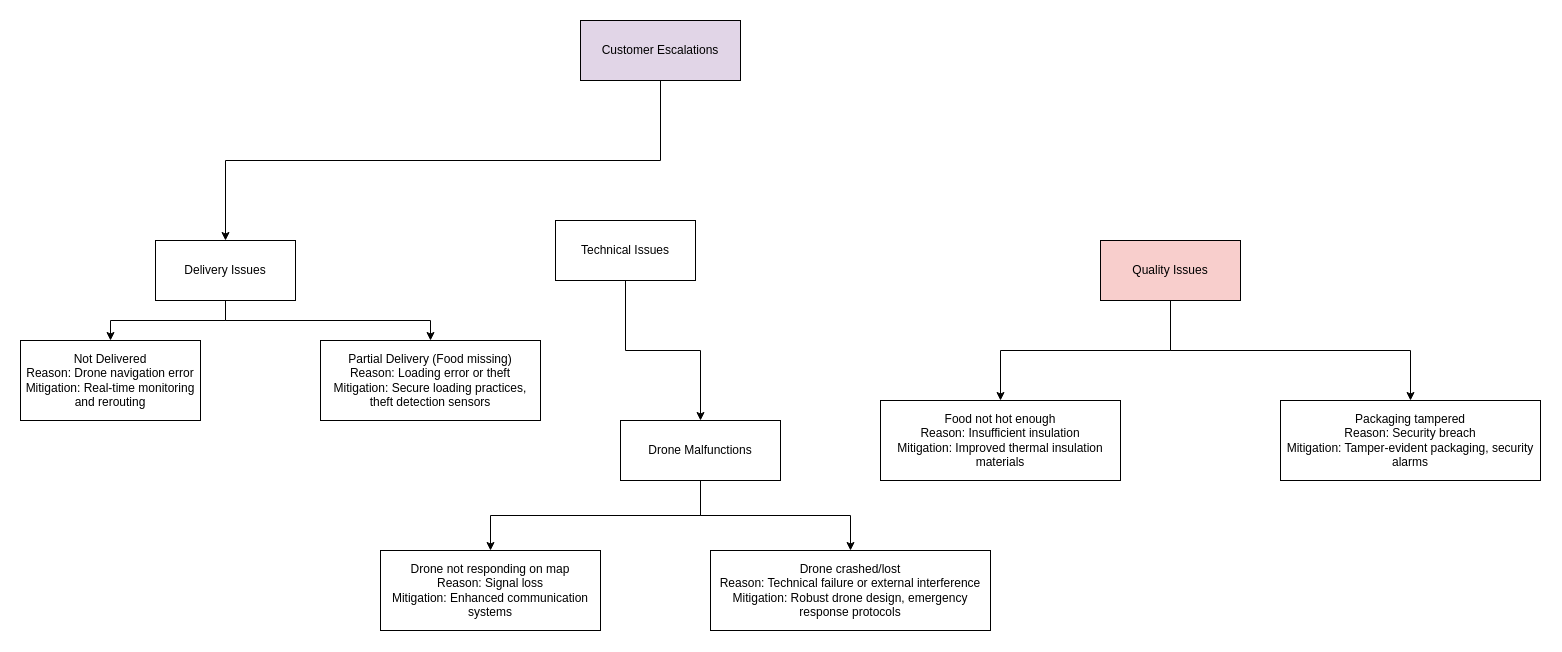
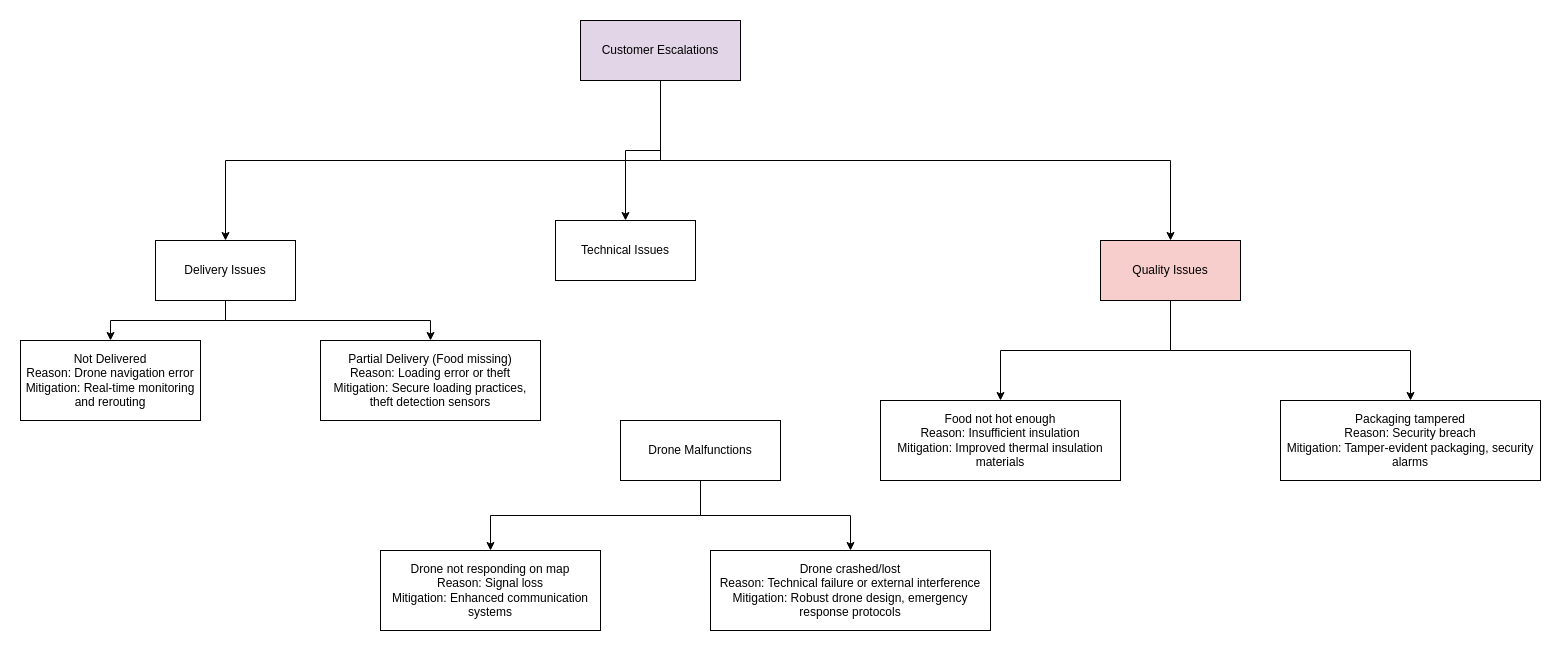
+ <mxCell id="4" style="edgeStyle=orthogonalEdgeStyle;rounded=0;orthogonalLoop=1;jettySize=auto;html=1;exitX=0.5;exitY=1;exitDx=0;exitDy=0;" edge="1" parent="1" source="5" target="9"><mxGeometry relative="1" as="geometry" /></mxCell>
+ <mxCell id="3" style="edgeStyle=orthogonalEdgeStyle;rounded=0;orthogonalLoop=1;jettySize=auto;html=1;exitX=0.5;exitY=1;exitDx=0;exitDy=0;" edge="1" parent="1" source="5" target="11"><mxGeometry relative="1" as="geometry" /></mxCell>
- <mxCell id="10" style="edgeStyle=orthogonalEdgeStyle;rounded=0;orthogonalLoop=1;jettySize=auto;html=1;exitX=0.5;exitY=1;exitDx=0;exitDy=0;entryX=0.5;entryY=0;entryDx=0;entryDy=0;" edge="1" parent="1" source="11" target="19"><mxGeometry relative="1" as="geometry" /></mxCell>
